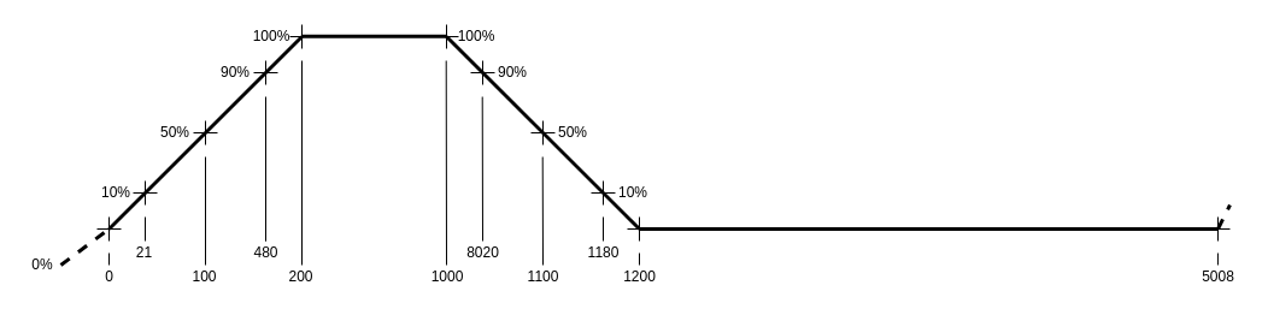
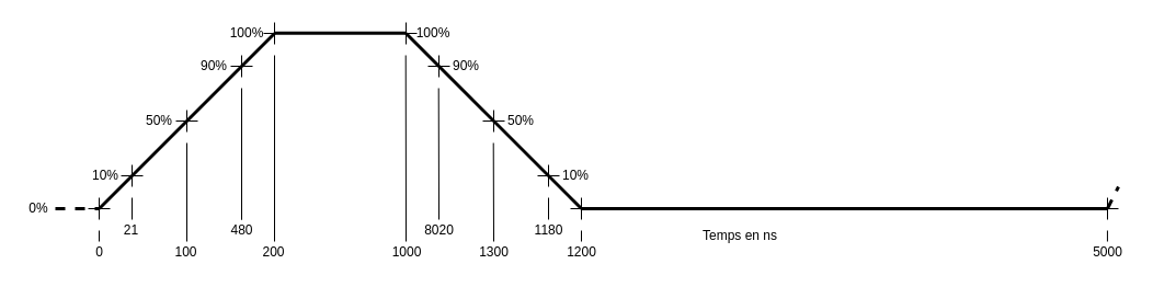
+ <mxCell id="73" value="Temps en ns" style="text;html=1;align=center;verticalAlign=middle;whiteSpace=wrap;rounded=0;" vertex="1" parent="1"><mxGeometry x="620" y="200" width="110" height="30" as="geometry" /></mxCell>
- <mxCell id="47" value="0%" style="text;html=1;align=center;verticalAlign=middle;whiteSpace=wrap;rounded=0;convertToSvg=1;" parent="1" vertex="1"><mxGeometry x="20" y="210" width="30" height="20" as="geometry" /></mxCell>
+ <mxCell id="47" value="0%" style="text;html=1;align=center;verticalAlign=middle;whiteSpace=wrap;rounded=0;convertToSvg=1;" parent="1" vertex="1"><mxGeometry x="20" y="180" width="30" height="20" as="geometry" /></mxCell>
- <mxCell id="69" value="1100" style="text;html=1;align=center;verticalAlign=middle;whiteSpace=wrap;rounded=0;convertToSvg=1;" parent="1" vertex="1"><mxGeometry x="430.5" y="220" width="39" height="20" as="geometry" /></mxCell>
+ <mxCell id="69" value="1300" style="text;html=1;align=center;verticalAlign=middle;whiteSpace=wrap;rounded=0;convertToSvg=1;" parent="1" vertex="1"><mxGeometry x="430.5" y="220" width="39" height="20" as="geometry" /></mxCell>
- <mxCell id="72" value="5008" style="text;html=1;align=center;verticalAlign=middle;whiteSpace=wrap;rounded=0;convertToSvg=1;" parent="1" vertex="1"><mxGeometry x="990.5" y="220" width="39" height="20" as="geometry" /></mxCell>
+ <mxCell id="72" value="5000" style="text;html=1;align=center;verticalAlign=middle;whiteSpace=wrap;rounded=0;convertToSvg=1;" parent="1" vertex="1"><mxGeometry x="990.5" y="220" width="39" height="20" as="geometry" /></mxCell>
